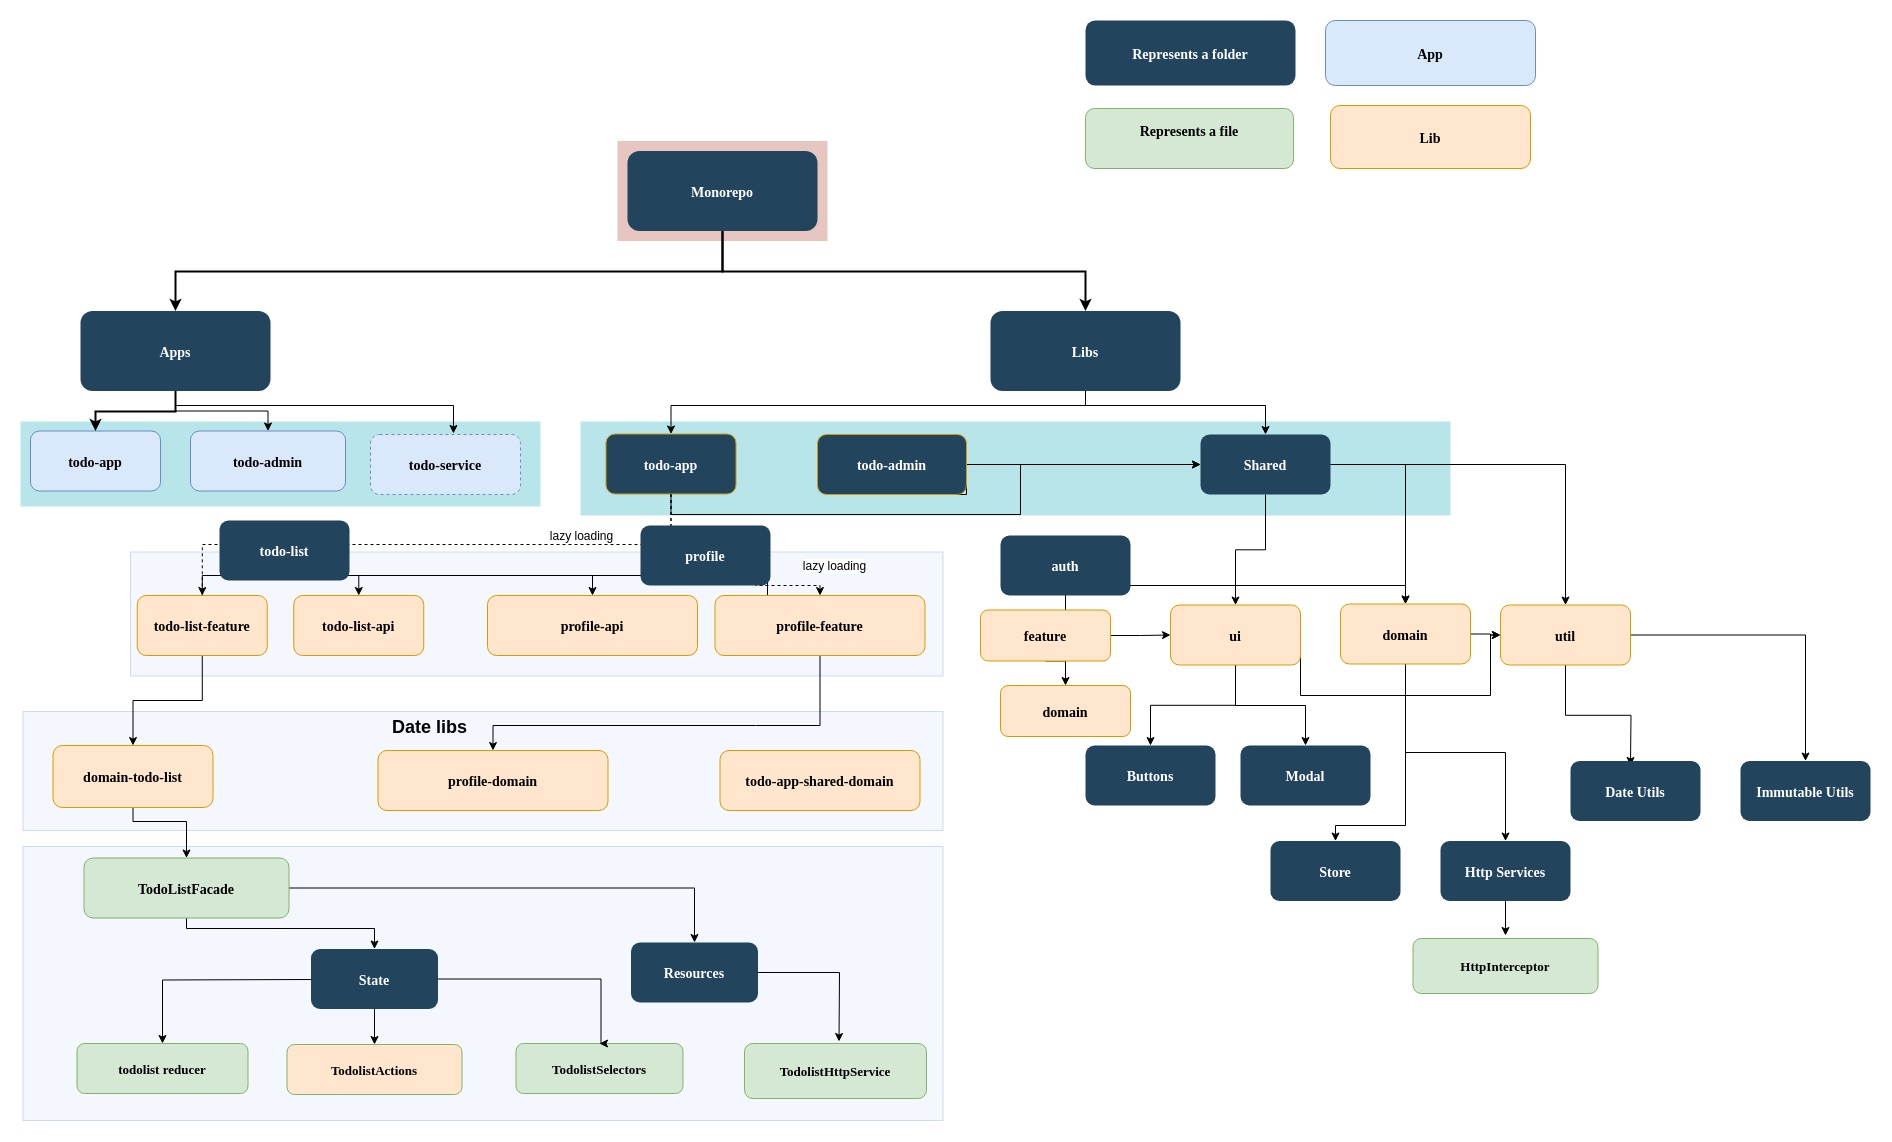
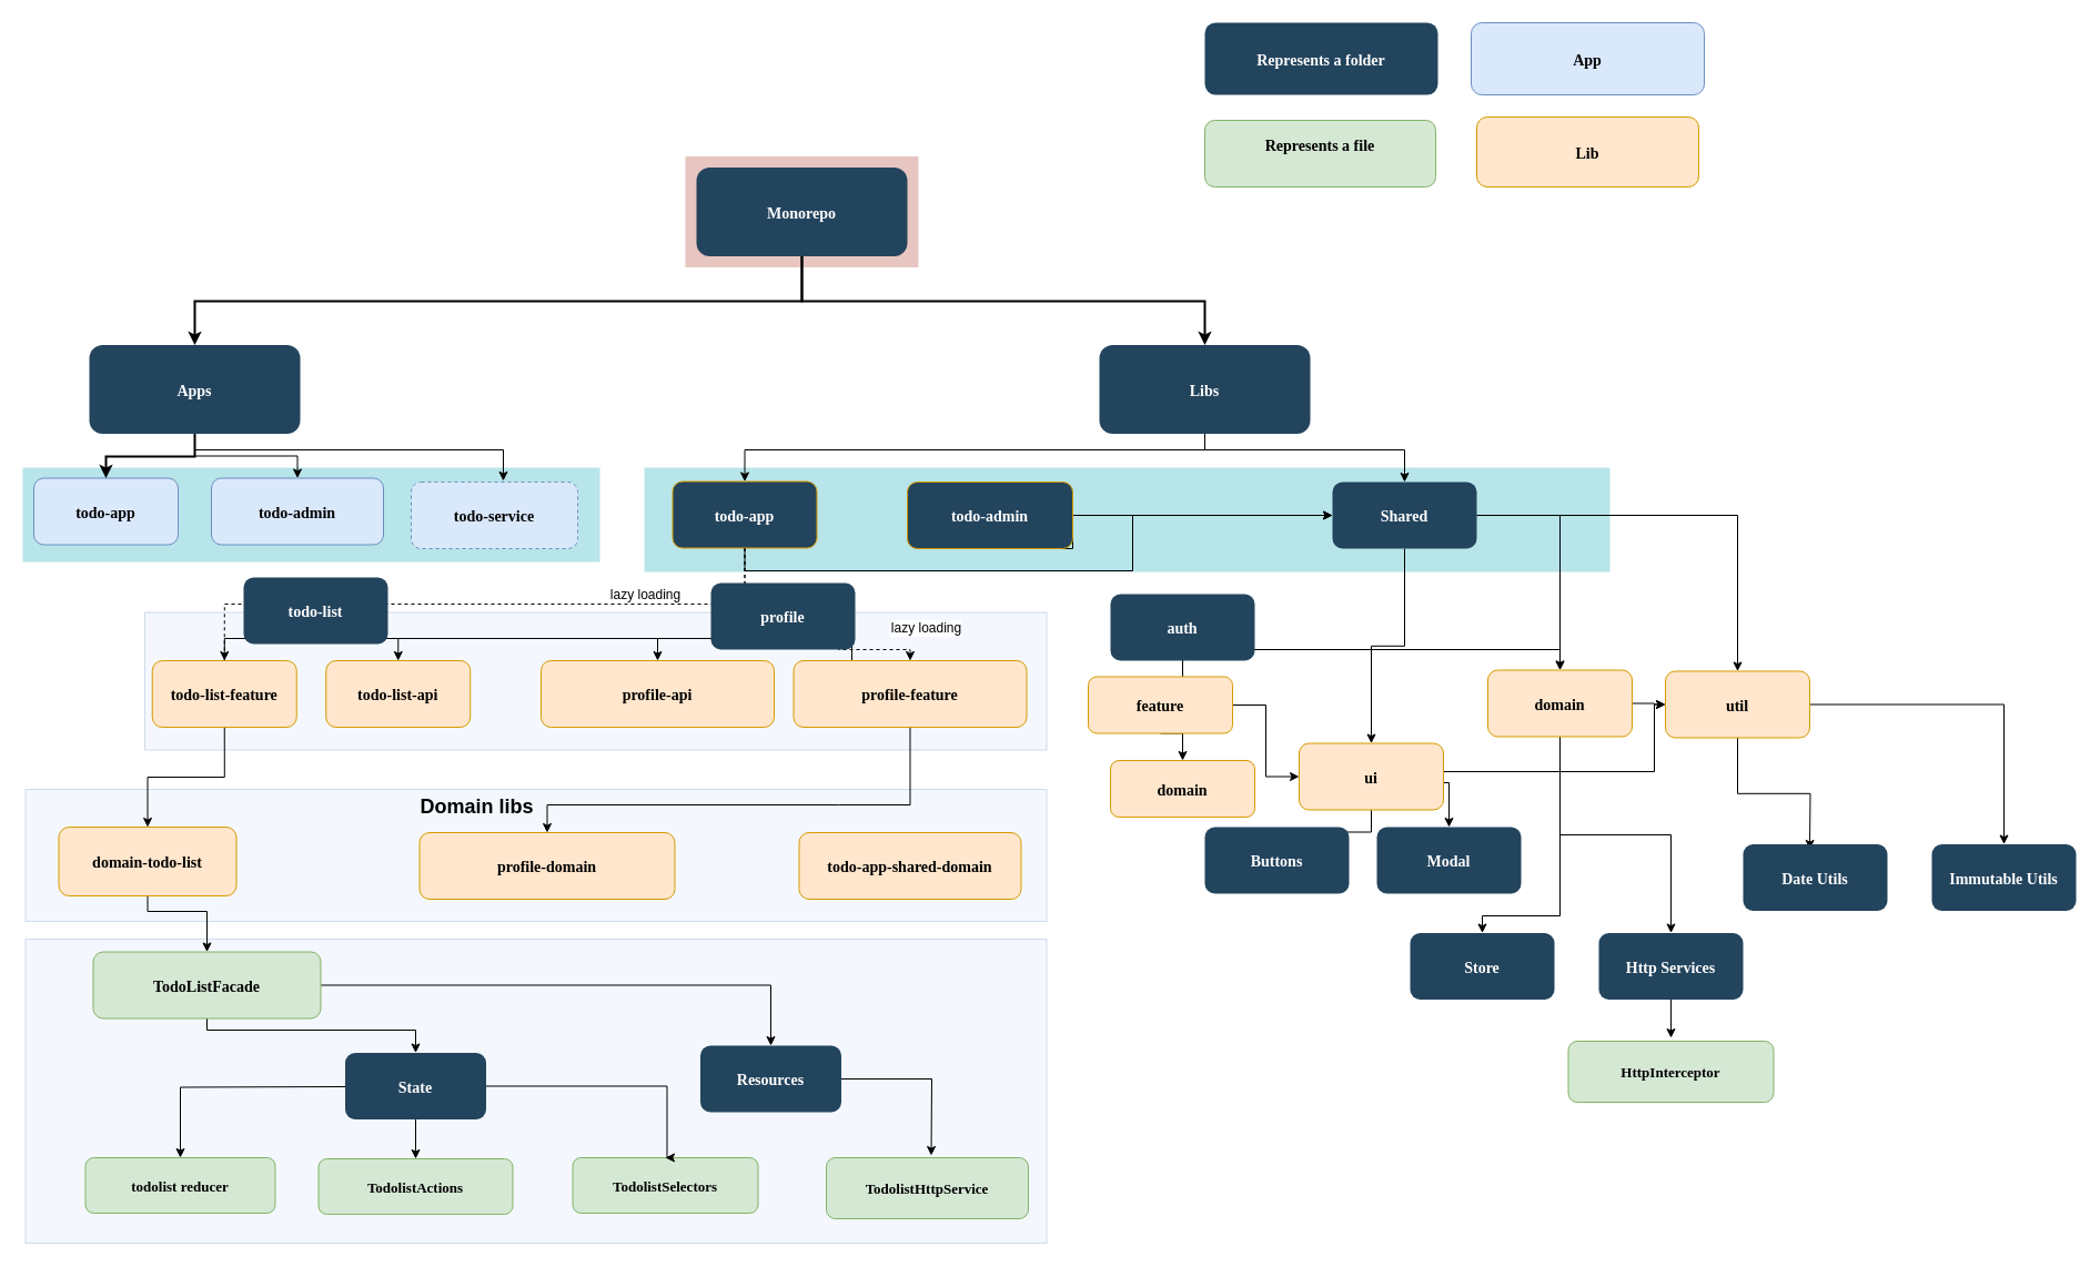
- <mxCell id="27" value="ui" style="rounded=1;fillColor=#ffe6cc;strokeColor=#d79b00;fontStyle=1;fontFamily=Tahoma;fontSize=14" vertex="1" parent="1"><mxGeometry x="1170" y="604.5" width="130" height="60" as="geometry" /></mxCell>
+ <mxCell id="27" value="ui" style="rounded=1;fillColor=#ffe6cc;strokeColor=#d79b00;fontStyle=1;fontFamily=Tahoma;fontSize=14" vertex="1" parent="1"><mxGeometry x="1170" y="669.5" width="130" height="60" as="geometry" /></mxCell>
- <mxCell id="79" value="&lt;font style=&quot;font-size: 18px&quot;&gt;Date libs&lt;/font&gt;" style="text;html=1;fontSize=24;fontStyle=1;verticalAlign=middle;align=center;" vertex="1" parent="1"><mxGeometry x="378.75" y="705" width="100" height="40" as="geometry" /></mxCell>
+ <mxCell id="79" value="&lt;font style=&quot;font-size: 18px&quot;&gt;Domain libs&lt;/font&gt;" style="text;html=1;fontSize=24;fontStyle=1;verticalAlign=middle;align=center;" vertex="1" parent="1"><mxGeometry x="378.75" y="705" width="100" height="40" as="geometry" /></mxCell>
- <mxCell id="61" value="TodolistActions" style="rounded=1;fillColor=#ffe6cc;strokeColor=#82b366;fontStyle=1;fontFamily=Tahoma;fontSize=13;" vertex="1" parent="1"><mxGeometry x="286.5" y="1044" width="175" height="50" as="geometry" /></mxCell>
+ <mxCell id="61" value="TodolistActions" style="rounded=1;fillColor=#d5e8d4;strokeColor=#82b366;fontStyle=1;fontFamily=Tahoma;fontSize=13;" vertex="1" parent="1"><mxGeometry x="286.5" y="1044" width="175" height="50" as="geometry" /></mxCell>
